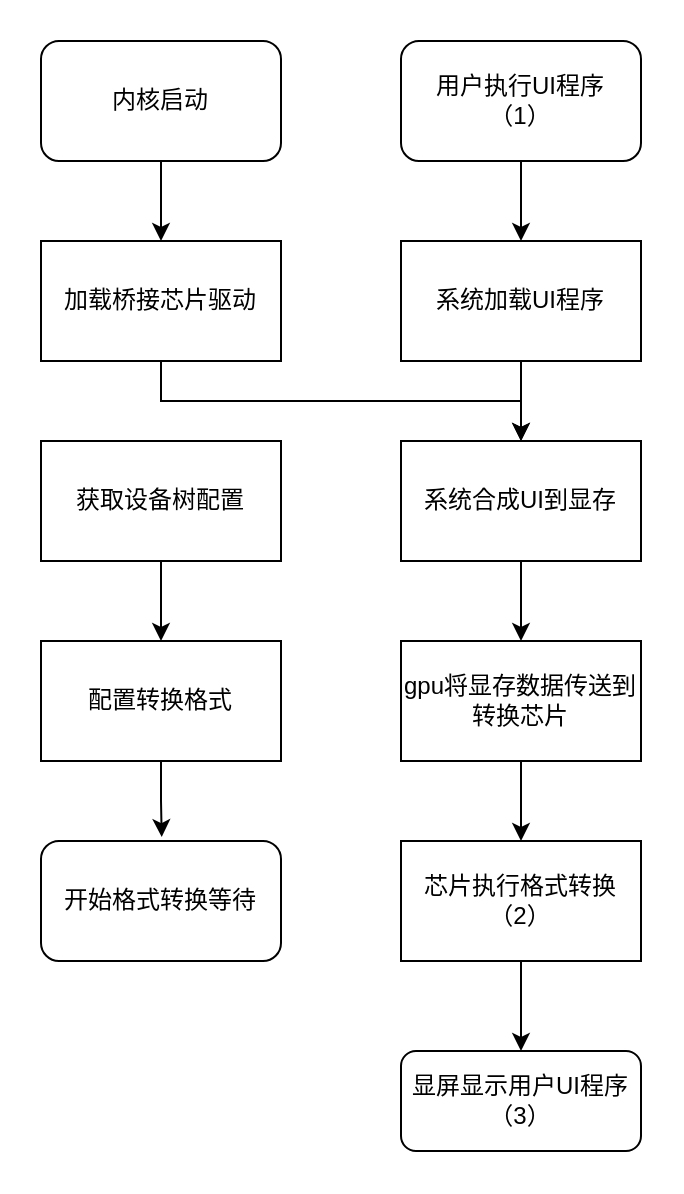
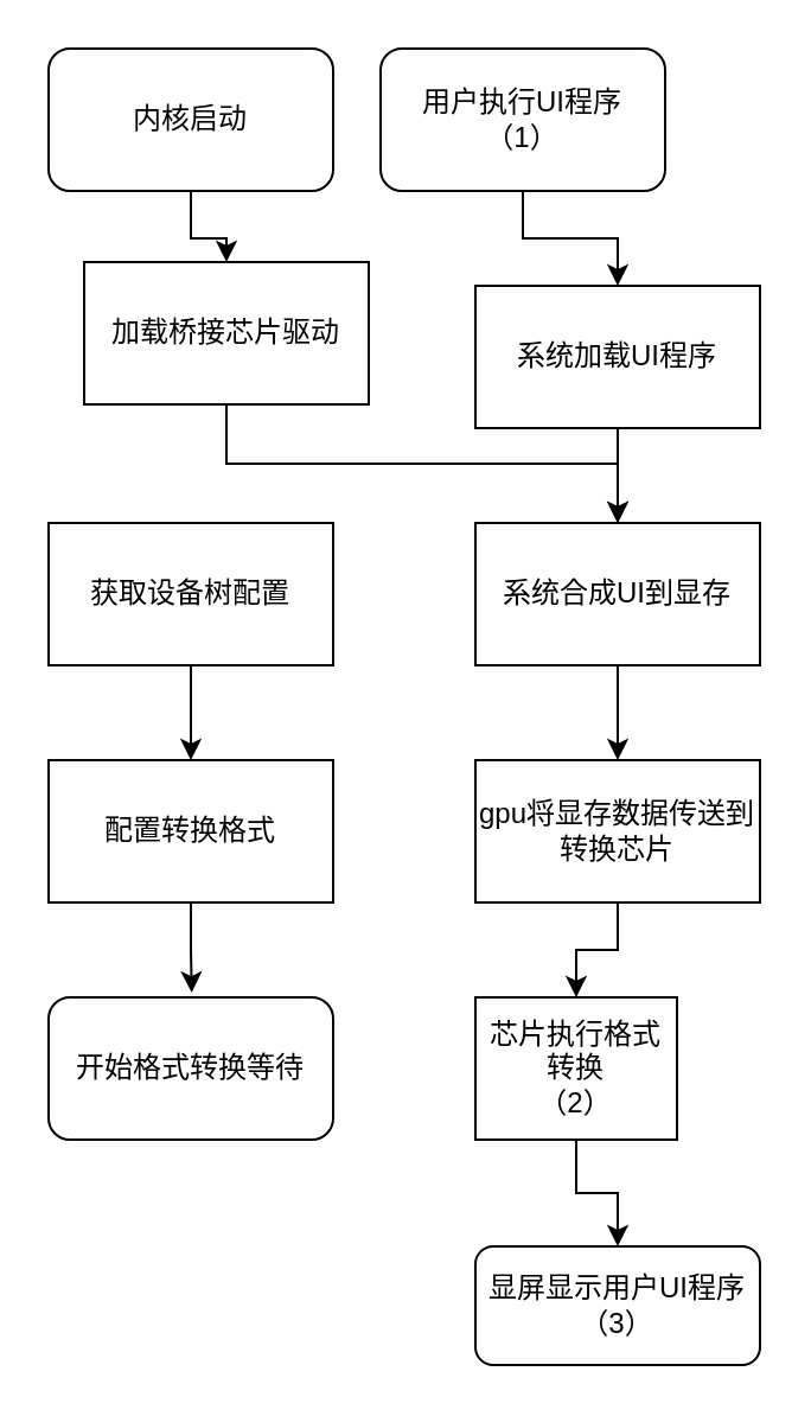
- <mxCell id="7" value="用户执行UI程序&lt;div&gt;（1）&lt;/div&gt;" style="rounded=1;whiteSpace=wrap;html=1;" vertex="1" parent="1"><mxGeometry x="200" y="20" width="120" height="60" as="geometry" /></mxCell>
+ <mxCell id="7" value="用户执行UI程序&lt;div&gt;（1）&lt;/div&gt;" style="rounded=1;whiteSpace=wrap;html=1;" vertex="1" parent="1"><mxGeometry x="160" y="20" width="120" height="60" as="geometry" /></mxCell>
- <mxCell id="4" value="加载桥接芯片驱动" style="rounded=0;whiteSpace=wrap;html=1;" vertex="1" parent="1"><mxGeometry x="20" y="120" width="120" height="60" as="geometry" /></mxCell>
+ <mxCell id="4" value="加载桥接芯片驱动" style="rounded=0;whiteSpace=wrap;html=1;" vertex="1" parent="1"><mxGeometry x="35" y="110" width="120" height="60" as="geometry" /></mxCell>
- <mxCell id="20" value="芯片执行格式转换&lt;div&gt;（2）&lt;/div&gt;" style="rounded=0;whiteSpace=wrap;html=1;" vertex="1" parent="1"><mxGeometry x="200" y="420" width="120" height="60" as="geometry" /></mxCell>
+ <mxCell id="20" value="芯片执行格式转换&lt;div&gt;（2）&lt;/div&gt;" style="rounded=0;whiteSpace=wrap;html=1;" vertex="1" parent="1"><mxGeometry x="200" y="420" width="85" height="60" as="geometry" /></mxCell>
